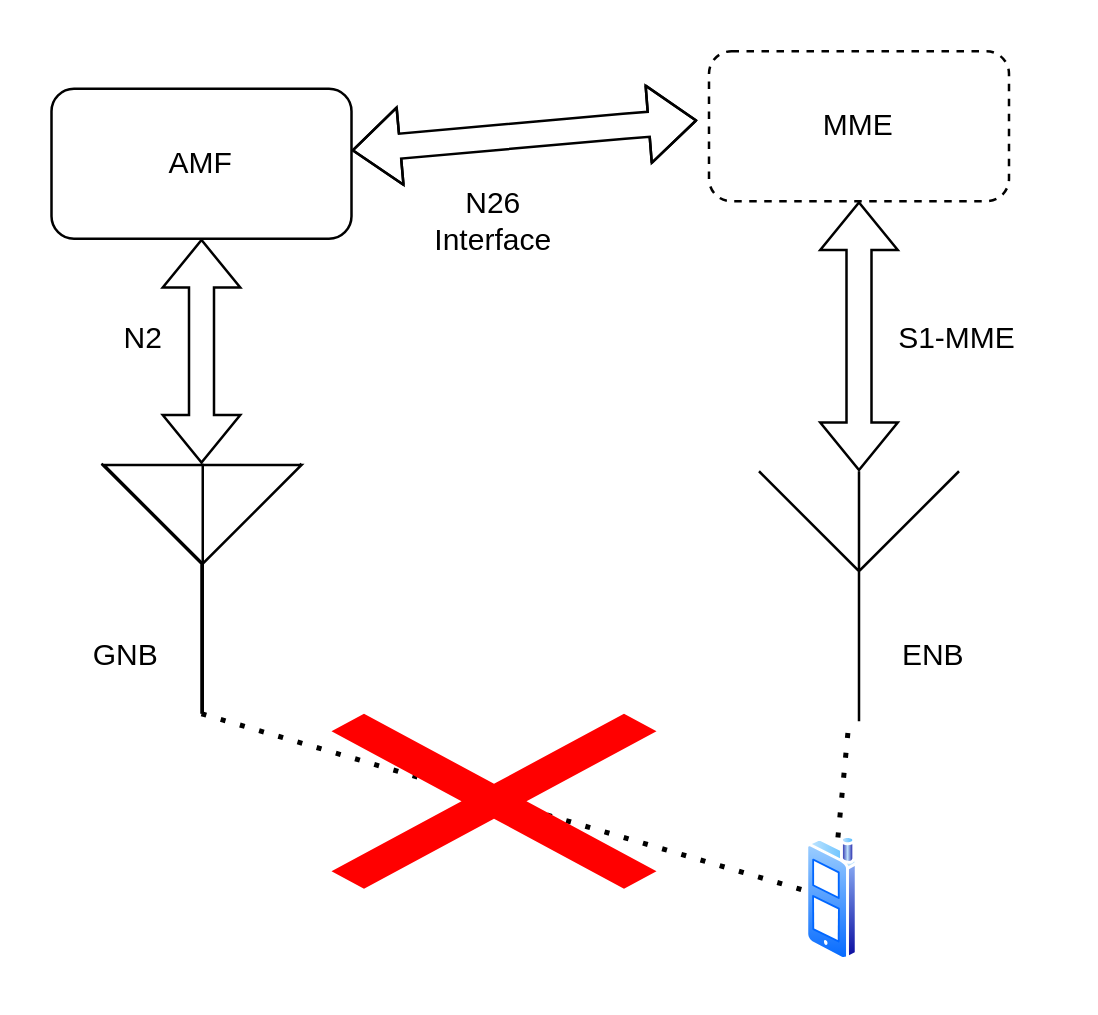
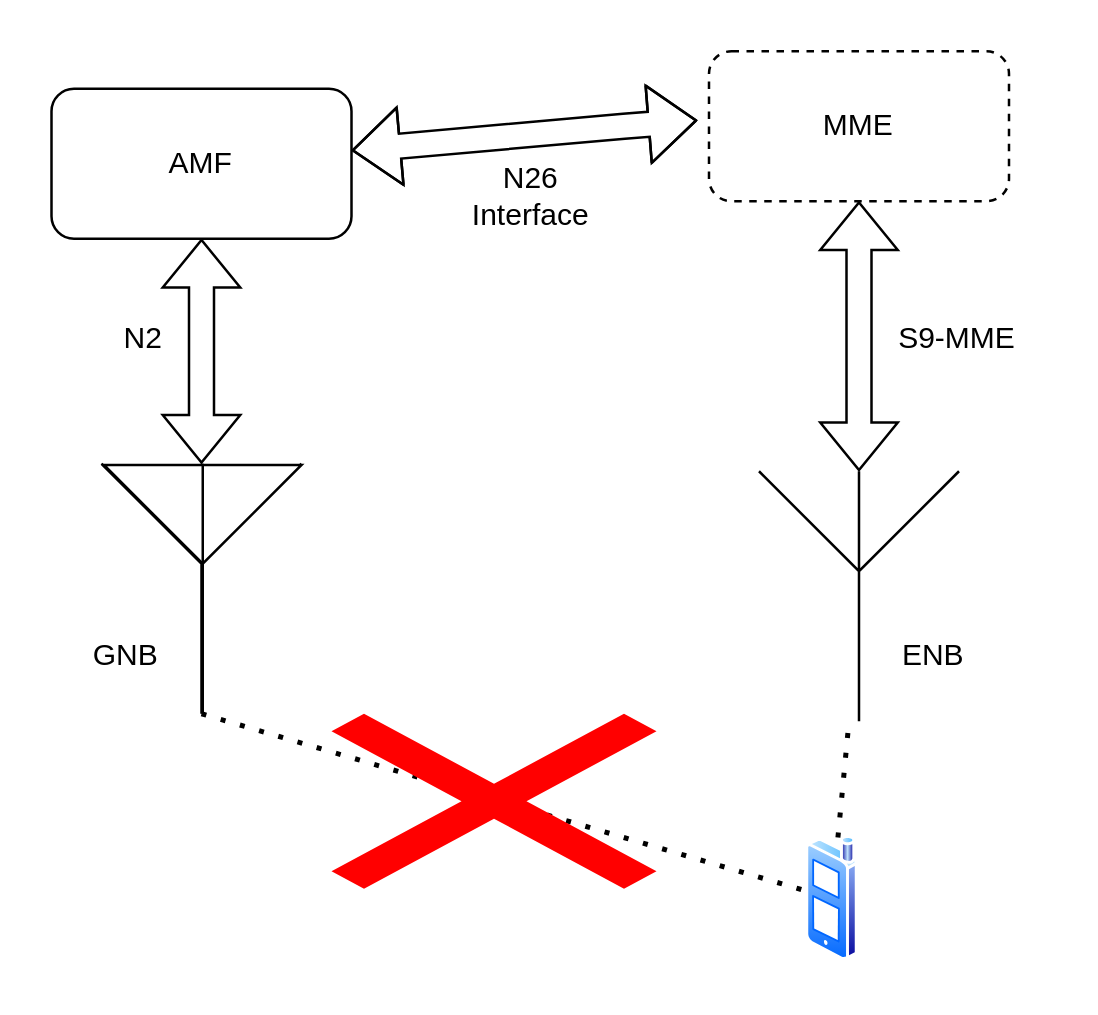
- <mxCell id="12" value="N26 Interface" style="text;html=1;strokeColor=none;fillColor=none;align=center;verticalAlign=middle;whiteSpace=wrap;rounded=0;" vertex="1" parent="1"><mxGeometry x="167" y="73" width="60" height="30" as="geometry" /></mxCell>
+ <mxCell id="12" value="N26 Interface" style="text;html=1;strokeColor=none;fillColor=none;align=center;verticalAlign=middle;whiteSpace=wrap;rounded=0;" vertex="1" parent="1"><mxGeometry x="182" y="63" width="60" height="30" as="geometry" /></mxCell>
- <mxCell id="16" value="S1-MME" style="text;html=1;align=center;verticalAlign=middle;resizable=0;points=[];autosize=1;strokeColor=none;fillColor=none;" vertex="1" parent="1"><mxGeometry x="347" y="120" width="70" height="30" as="geometry" /></mxCell>
+ <mxCell id="16" value="S9-MME" style="text;html=1;align=center;verticalAlign=middle;resizable=0;points=[];autosize=1;strokeColor=none;fillColor=none;" vertex="1" parent="1"><mxGeometry x="347" y="120" width="70" height="30" as="geometry" /></mxCell>
